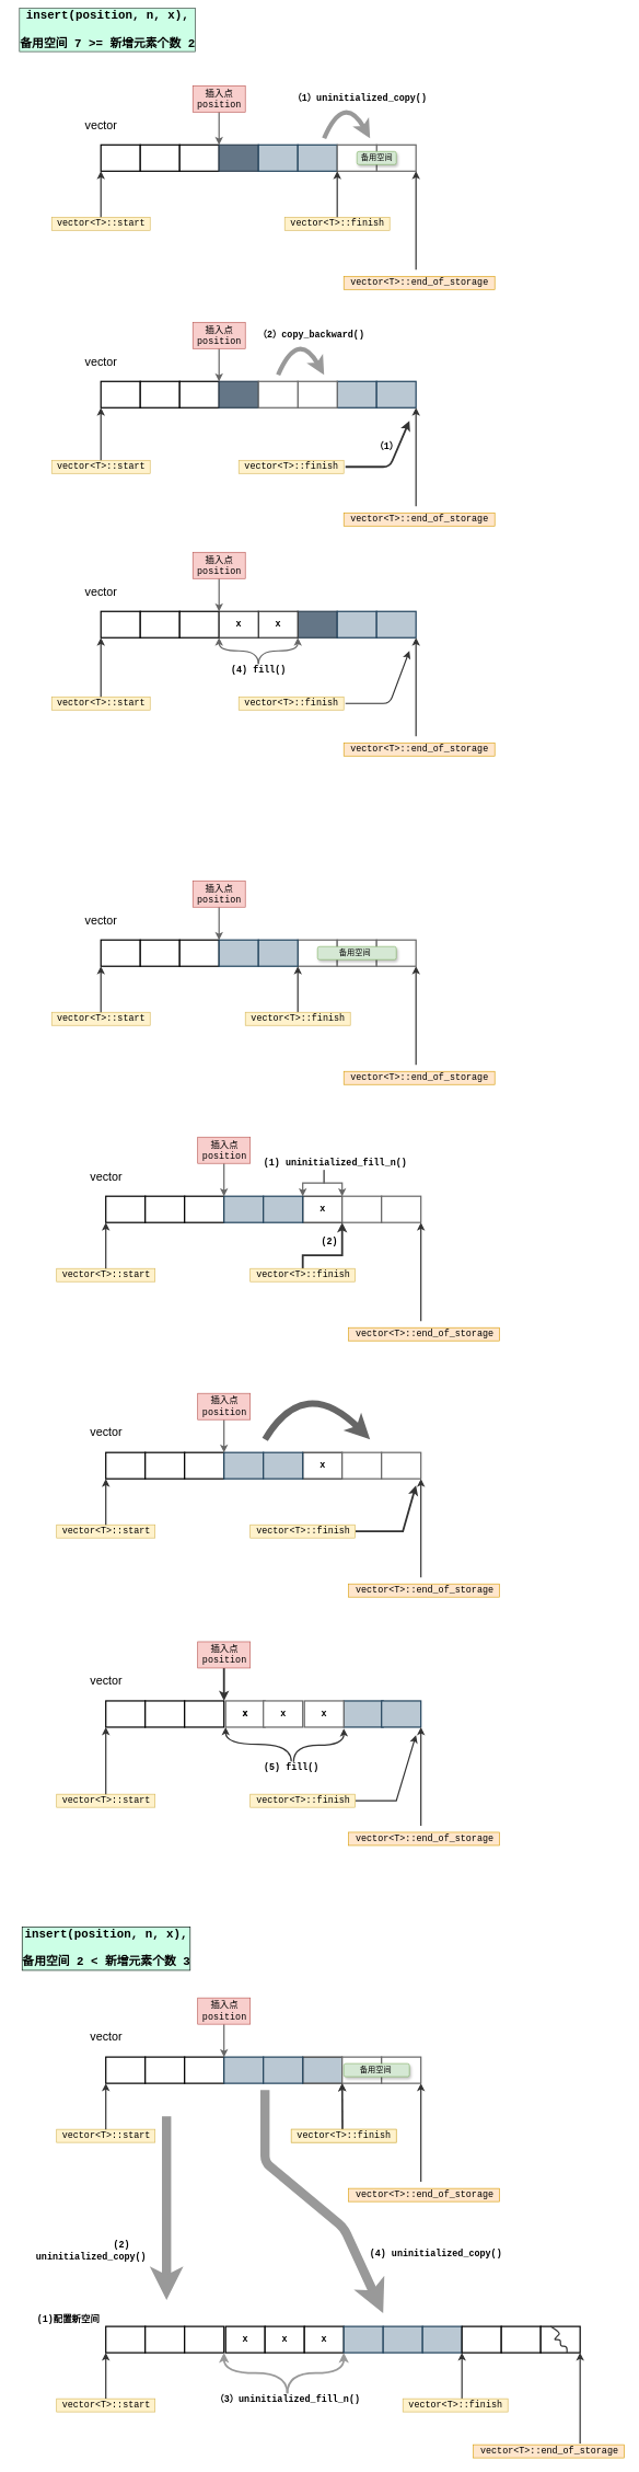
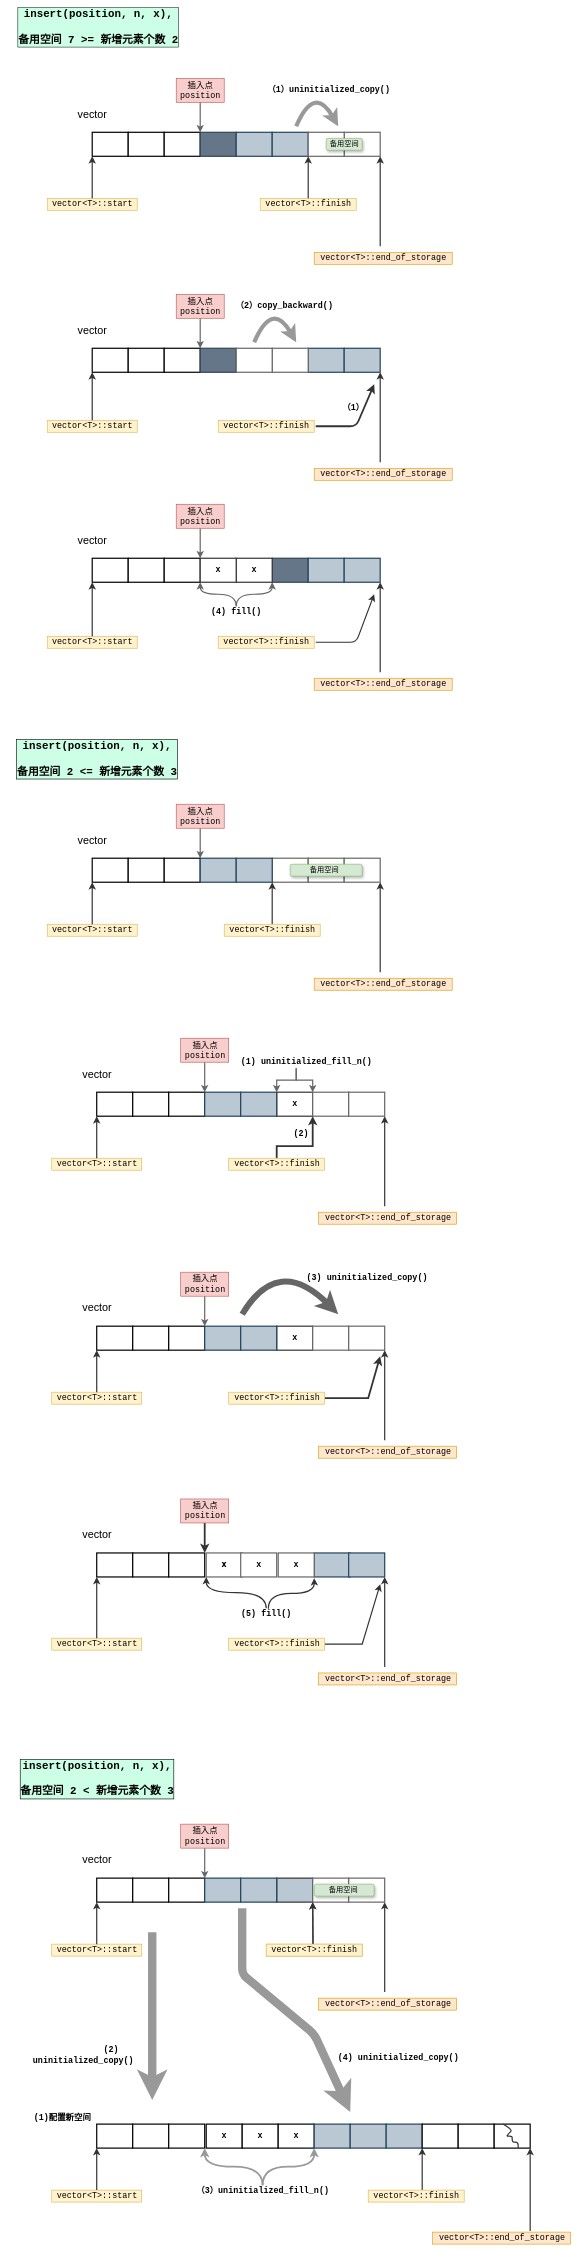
+ <mxCell id="80" value="&lt;font style=&quot;font-size: 18px&quot; face=&quot;Courier New&quot;&gt;&lt;b&gt;insert(position, n, x),&lt;br&gt;&lt;br&gt;备用空间 2 &amp;lt;= 新增元素个数 3&lt;br&gt;&lt;/b&gt;&lt;/font&gt;" style="text;html=1;align=center;verticalAlign=middle;resizable=0;points=[];autosize=1;strokeColor=none;labelBackgroundColor=#CCFFE6;labelBorderColor=#000000;" vertex="1" parent="1"><mxGeometry x="20.5" y="1240" width="280" height="50" as="geometry" /></mxCell>
+ <mxCell id="138" value="&lt;b&gt;&lt;font face=&quot;Courier New&quot; style=&quot;font-size: 14px&quot;&gt;(3) uninitialized_copy()&lt;/font&gt;&lt;/b&gt;" style="text;html=1;align=center;verticalAlign=middle;resizable=0;points=[];autosize=1;strokeColor=none;" vertex="1" parent="1"><mxGeometry x="500.5" y="2120" width="220" height="20" as="geometry" /></mxCell>
